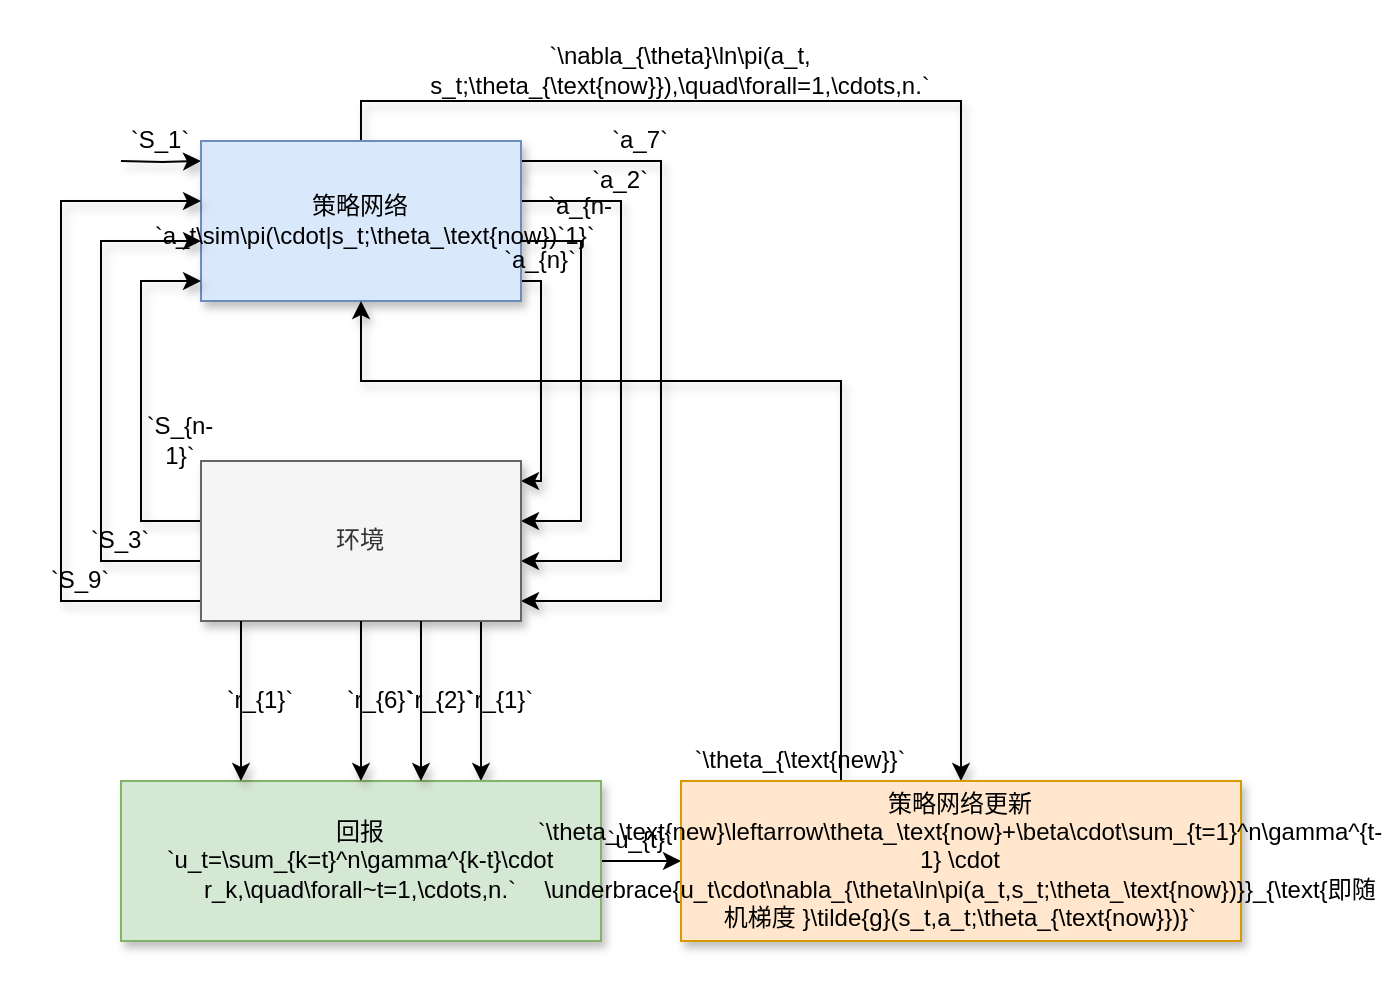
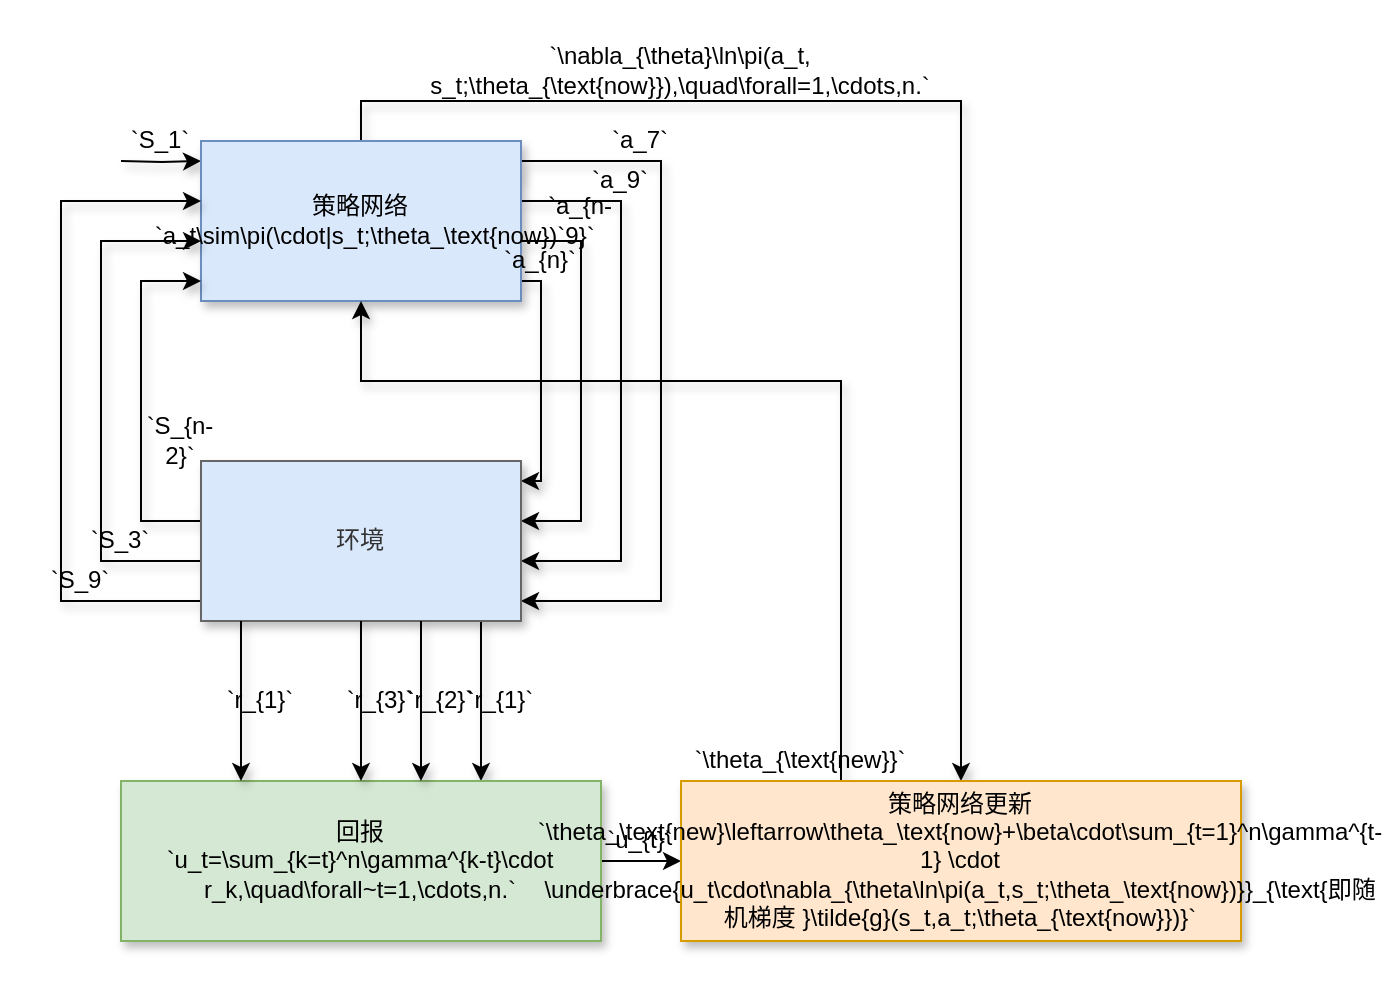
- <mxCell id="17" value="`a_2`" style="text;strokeColor=none;align=center;fillColor=none;html=1;verticalAlign=middle;whiteSpace=wrap;rounded=0;shadow=1;" parent="1" vertex="1"><mxGeometry x="290" y="70" width="40" height="40" as="geometry" /></mxCell>
+ <mxCell id="17" value="`a_9`" style="text;strokeColor=none;align=center;fillColor=none;html=1;verticalAlign=middle;whiteSpace=wrap;rounded=0;shadow=1;" parent="1" vertex="1"><mxGeometry x="290" y="70" width="40" height="40" as="geometry" /></mxCell>
- <mxCell id="19" value="`a_{n-1}`" style="text;strokeColor=none;align=center;fillColor=none;html=1;verticalAlign=middle;whiteSpace=wrap;rounded=0;shadow=1;" parent="1" vertex="1"><mxGeometry x="270" y="90" width="40" height="40" as="geometry" /></mxCell>
+ <mxCell id="19" value="`a_{n-9}`" style="text;strokeColor=none;align=center;fillColor=none;html=1;verticalAlign=middle;whiteSpace=wrap;rounded=0;shadow=1;" parent="1" vertex="1"><mxGeometry x="270" y="90" width="40" height="40" as="geometry" /></mxCell>
- <mxCell id="20" value="`S_{n-1}`" style="text;strokeColor=none;align=center;fillColor=none;html=1;verticalAlign=middle;whiteSpace=wrap;rounded=0;shadow=1;" parent="1" vertex="1"><mxGeometry x="70" y="200" width="40" height="40" as="geometry" /></mxCell>
+ <mxCell id="20" value="`S_{n-2}`" style="text;strokeColor=none;align=center;fillColor=none;html=1;verticalAlign=middle;whiteSpace=wrap;rounded=0;shadow=1;" parent="1" vertex="1"><mxGeometry x="70" y="200" width="40" height="40" as="geometry" /></mxCell>
- <mxCell id="13" value="环境" style="rounded=0;whiteSpace=wrap;html=1;fillColor=#f5f5f5;fontColor=#333333;strokeColor=#666666;shadow=1;" parent="1" vertex="1"><mxGeometry x="100" y="230" width="160" height="80" as="geometry" /></mxCell>
+ <mxCell id="13" value="环境" style="rounded=0;whiteSpace=wrap;html=1;fillColor=#dae8fc;fontColor=#333333;strokeColor=#666666;shadow=1;" parent="1" vertex="1"><mxGeometry x="100" y="230" width="160" height="80" as="geometry" /></mxCell>
- <mxCell id="28" value="`r_{6}`" style="text;strokeColor=none;align=center;fillColor=none;html=1;verticalAlign=middle;whiteSpace=wrap;rounded=0;shadow=1;" parent="1" vertex="1"><mxGeometry x="170" y="330" width="40" height="40" as="geometry" /></mxCell>
+ <mxCell id="28" value="`r_{3}`" style="text;strokeColor=none;align=center;fillColor=none;html=1;verticalAlign=middle;whiteSpace=wrap;rounded=0;shadow=1;" parent="1" vertex="1"><mxGeometry x="170" y="330" width="40" height="40" as="geometry" /></mxCell>
